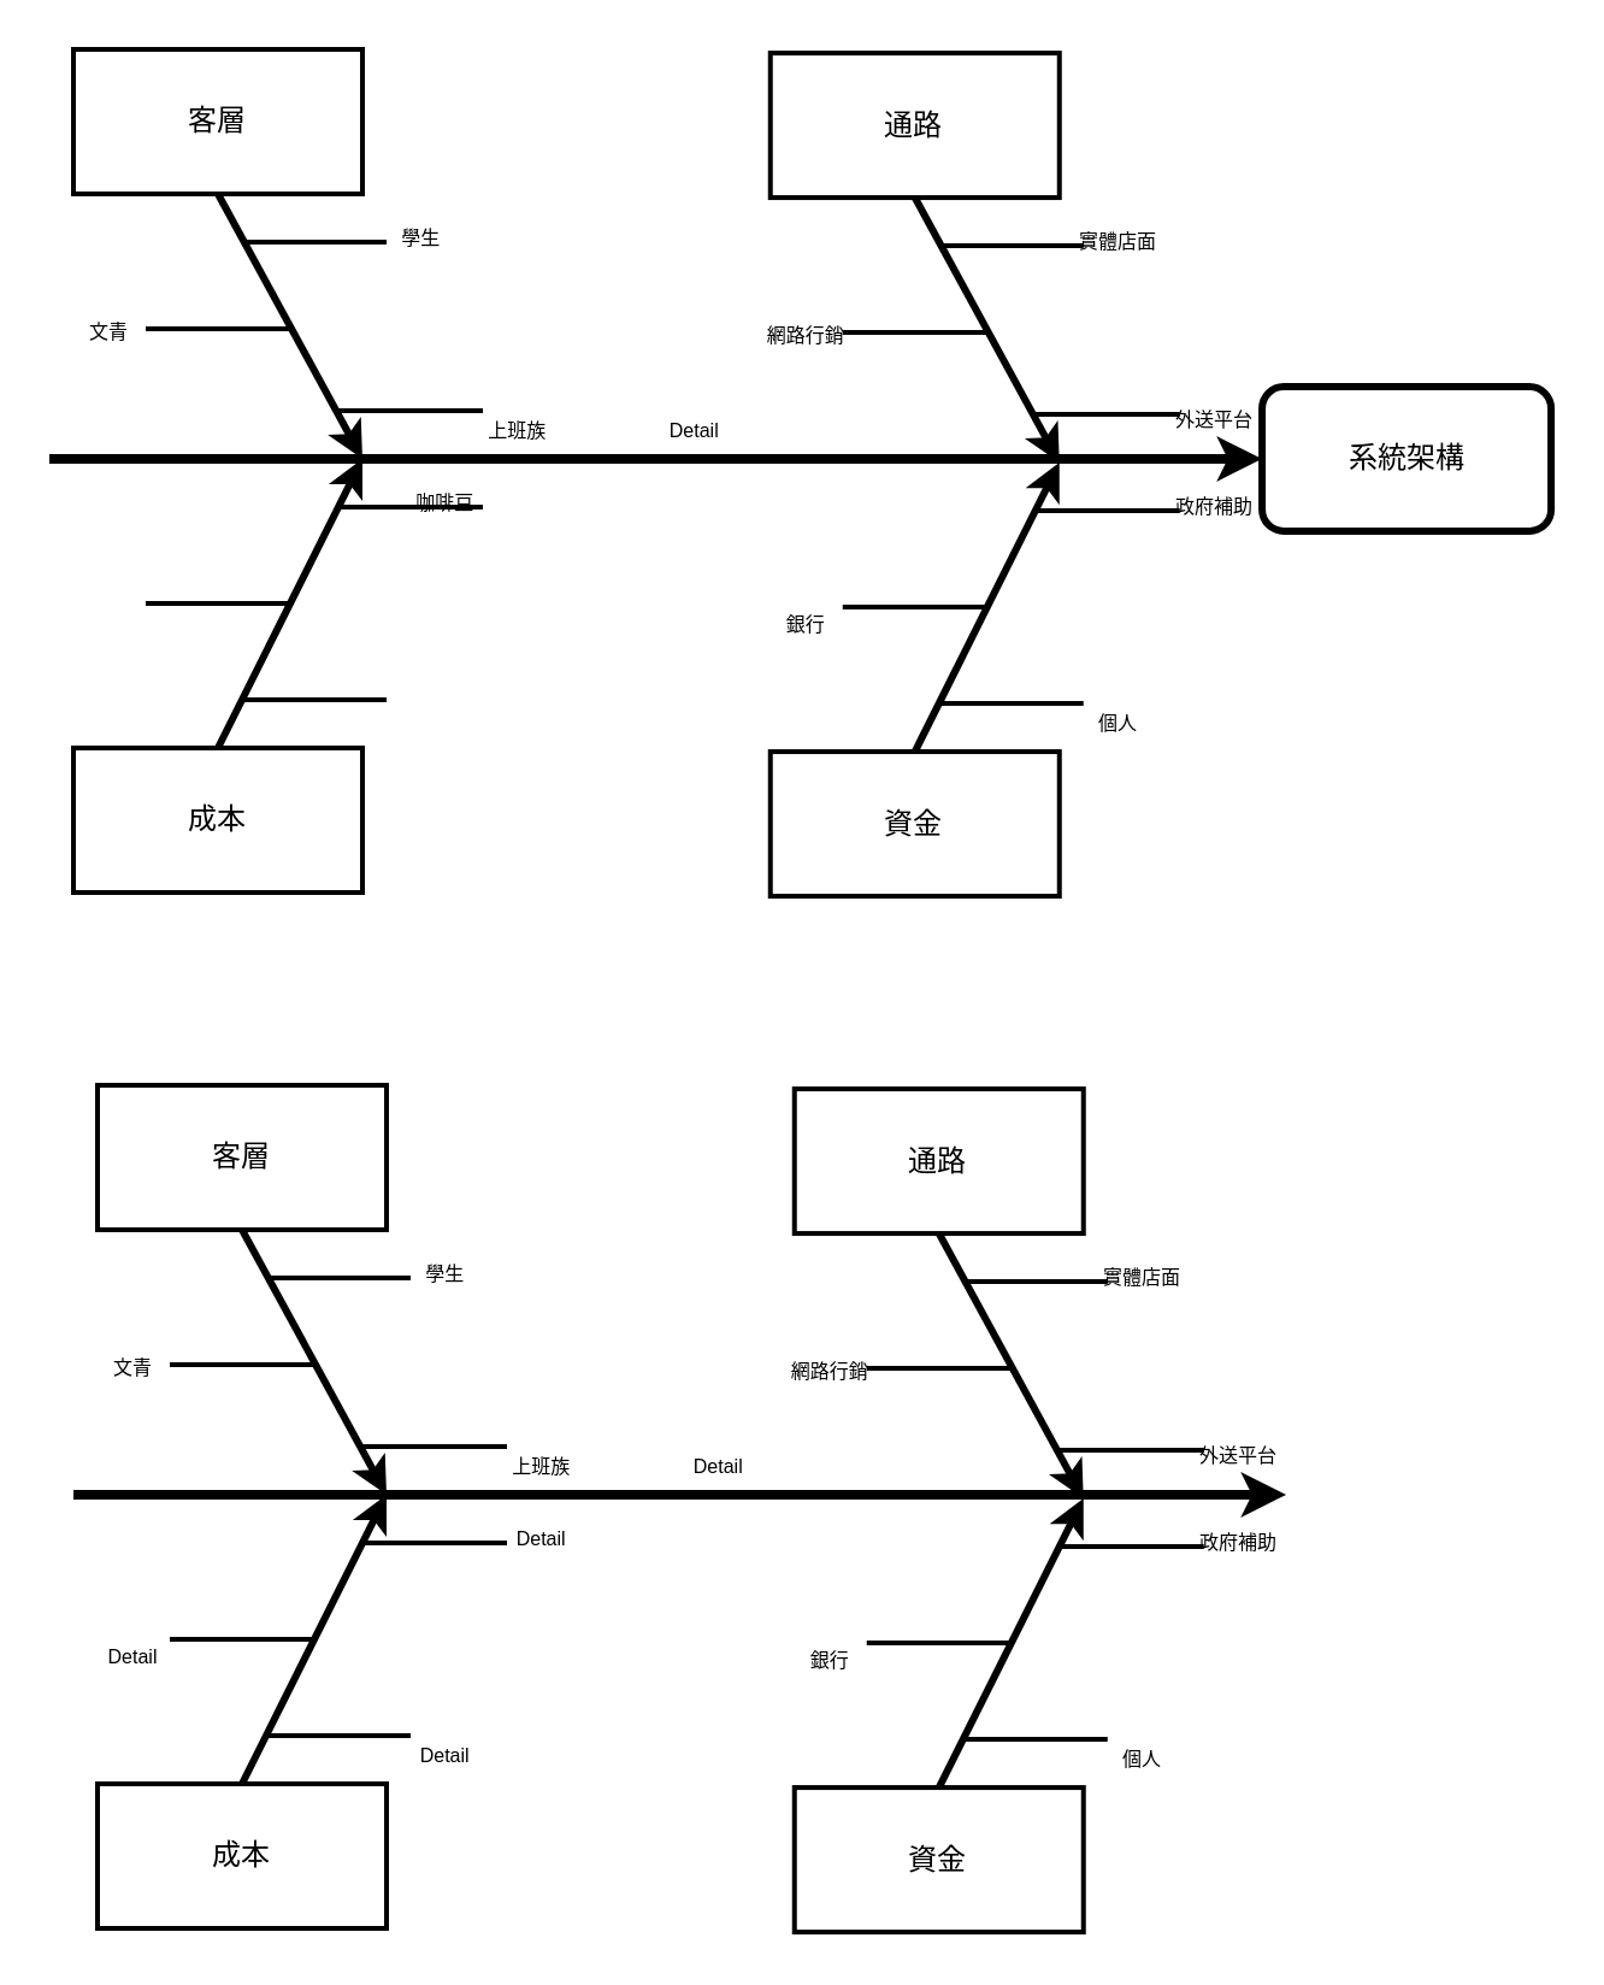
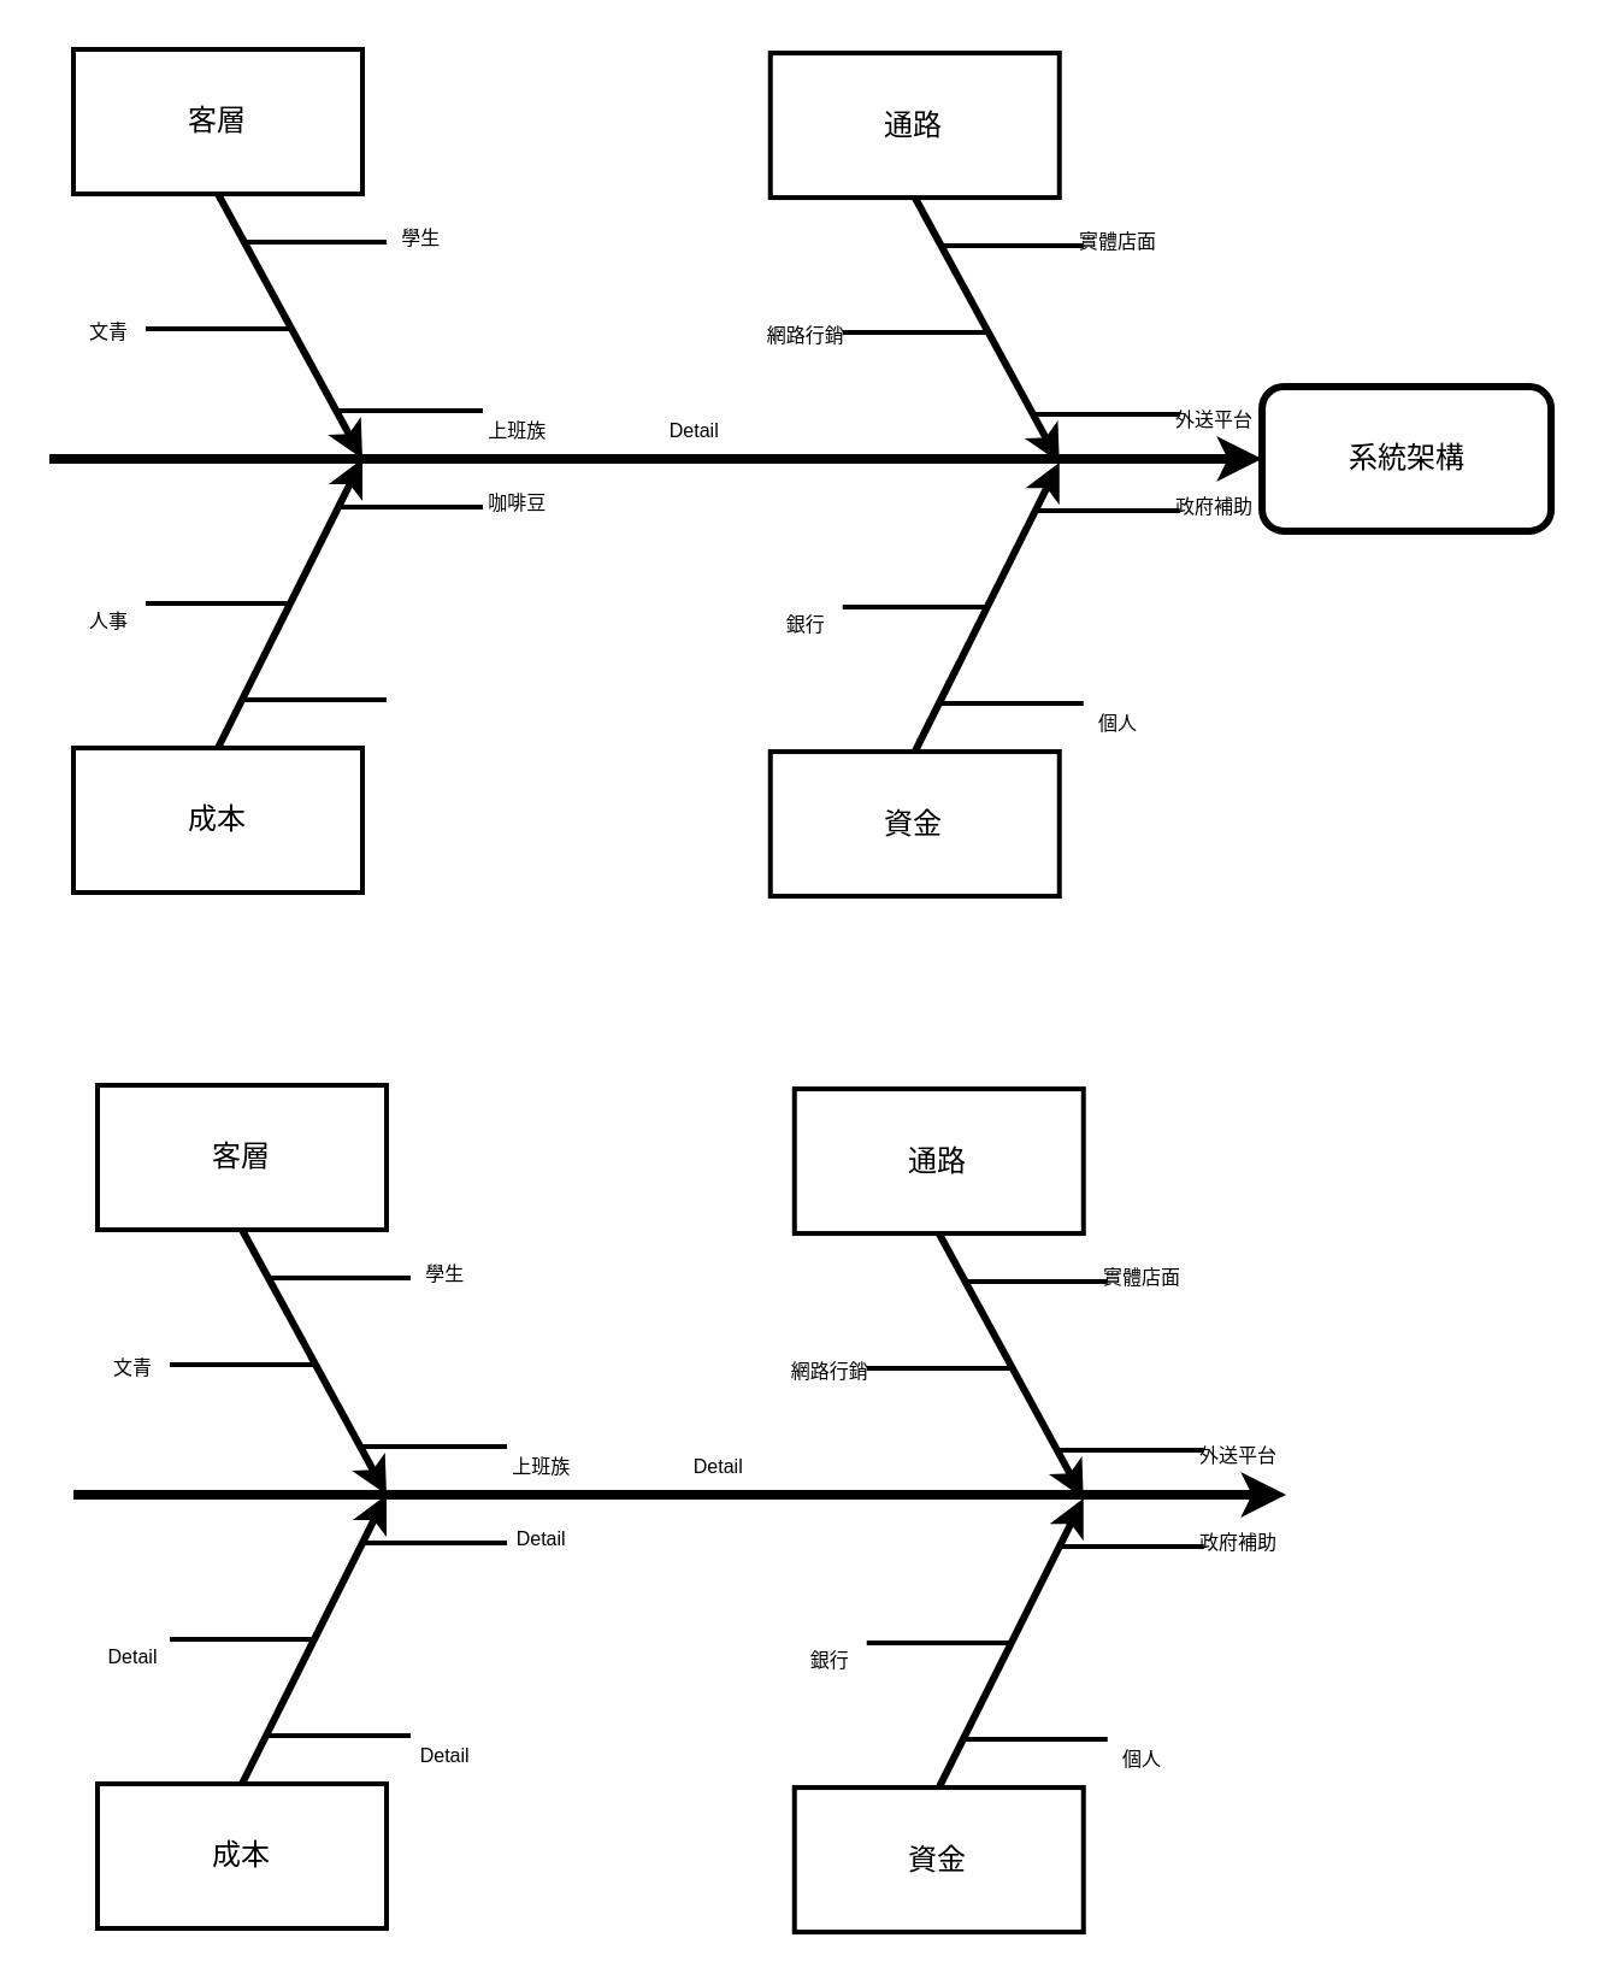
- <mxCell id="53" value="咖啡豆" style="text;spacingTop=-5;fontSize=8;align=center;verticalAlign=middle;points=[]" vertex="1" parent="36"><mxGeometry x="149.583" y="180.972" width="30" height="20.0" as="geometry" /></mxCell>
+ <mxCell id="53" value="咖啡豆" style="text;spacingTop=-5;fontSize=8;align=center;verticalAlign=middle;points=[]" vertex="1" parent="36"><mxGeometry x="179.583" y="180.972" width="30" height="20.0" as="geometry" /></mxCell>
+ <mxCell id="50" value="人事" style="text;spacingTop=-5;fontSize=8;align=center;verticalAlign=middle;points=[]" vertex="1" parent="36"><mxGeometry x="10.0" y="230.0" width="30" height="20.0" as="geometry" /></mxCell>
